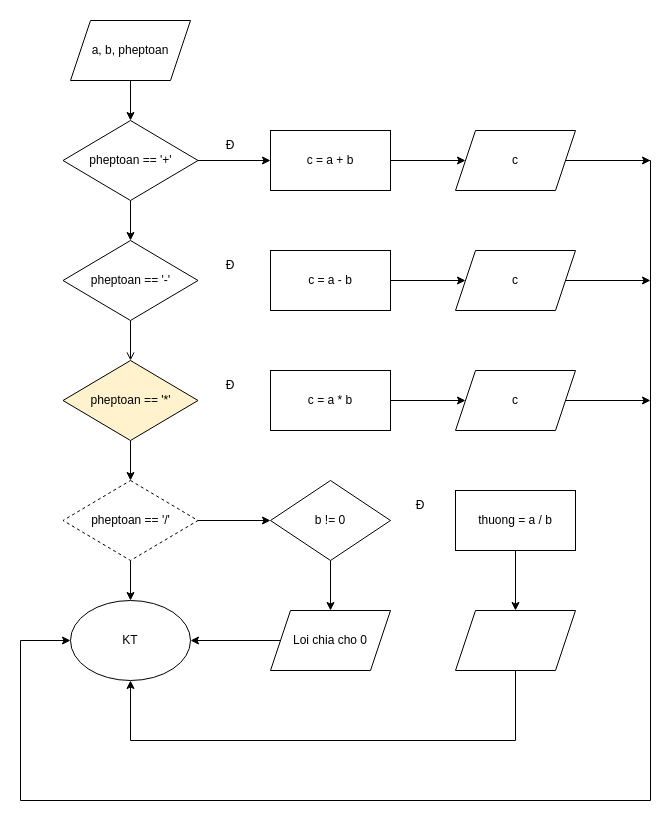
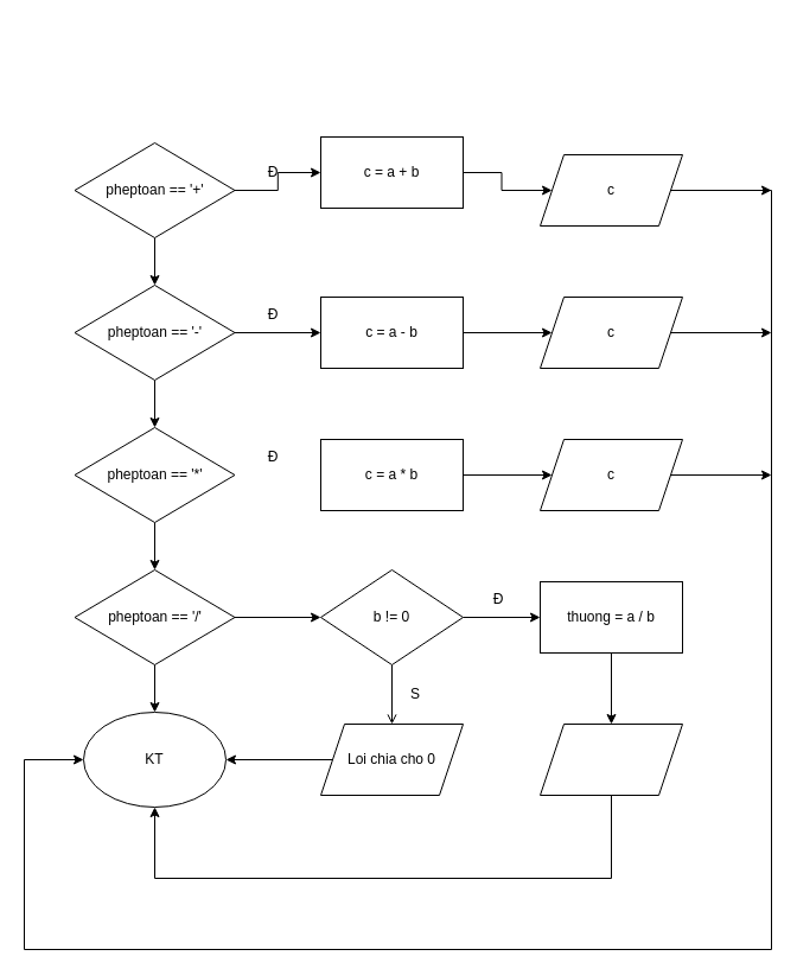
- <mxCell id="3" value="a, b, pheptoan" style="shape=parallelogram;perimeter=parallelogramPerimeter;whiteSpace=wrap;html=1;fixedSize=1;" vertex="1" parent="1"><mxGeometry x="70" y="20" width="120" height="60" as="geometry" /></mxCell>
- <mxCell id="2" style="edgeStyle=orthogonalEdgeStyle;rounded=0;orthogonalLoop=1;jettySize=auto;html=1;exitX=0.5;exitY=1;exitDx=0;exitDy=0;entryX=0.5;entryY=0;entryDx=0;entryDy=0;" edge="1" parent="1" source="3" target="6"><mxGeometry relative="1" as="geometry" /></mxCell>
- <mxCell id="16" value="c = a + b" style="rounded=0;whiteSpace=wrap;html=1;" vertex="1" parent="1"><mxGeometry x="270" y="130" width="120" height="60" as="geometry" /></mxCell>
+ <mxCell id="16" value="c = a + b" style="rounded=0;whiteSpace=wrap;html=1;" vertex="1" parent="1"><mxGeometry x="270" y="115" width="120" height="60" as="geometry" /></mxCell>
+ <mxCell id="8" style="edgeStyle=orthogonalEdgeStyle;rounded=0;orthogonalLoop=1;jettySize=auto;html=1;exitX=1;exitY=0.5;exitDx=0;exitDy=0;entryX=0;entryY=0.5;entryDx=0;entryDy=0;" edge="1" parent="1" source="9" target="18"><mxGeometry relative="1" as="geometry" /></mxCell>
- <mxCell id="7" style="edgeStyle=orthogonalEdgeStyle;rounded=0;orthogonalLoop=1;jettySize=auto;html=1;exitX=0.5;exitY=1;exitDx=0;exitDy=0;entryX=0.5;entryY=0;entryDx=0;entryDy=0;endArrow=open;" edge="1" parent="1" source="9" target="11"><mxGeometry relative="1" as="geometry" /></mxCell>
+ <mxCell id="7" style="edgeStyle=orthogonalEdgeStyle;rounded=0;orthogonalLoop=1;jettySize=auto;html=1;exitX=0.5;exitY=1;exitDx=0;exitDy=0;entryX=0.5;entryY=0;entryDx=0;entryDy=0;" edge="1" parent="1" source="9" target="11"><mxGeometry relative="1" as="geometry" /></mxCell>
- <mxCell id="11" value="pheptoan == '*'" style="rhombus;whiteSpace=wrap;html=1;fillColor=#fff2cc;" vertex="1" parent="1"><mxGeometry x="62.5" y="360" width="135" height="80" as="geometry" /></mxCell>
+ <mxCell id="11" value="pheptoan == '*'" style="rhombus;whiteSpace=wrap;html=1;" vertex="1" parent="1"><mxGeometry x="62.5" y="360" width="135" height="80" as="geometry" /></mxCell>
- <mxCell id="14" value="pheptoan == '/'" style="rhombus;whiteSpace=wrap;html=1;dashed=1;" vertex="1" parent="1"><mxGeometry x="62.5" y="480" width="135" height="80" as="geometry" /></mxCell>
+ <mxCell id="14" value="pheptoan == '/'" style="rhombus;whiteSpace=wrap;html=1;" vertex="1" parent="1"><mxGeometry x="62.5" y="480" width="135" height="80" as="geometry" /></mxCell>
+ <mxCell id="22" style="edgeStyle=orthogonalEdgeStyle;rounded=0;orthogonalLoop=1;jettySize=auto;html=1;exitX=1;exitY=0.5;exitDx=0;exitDy=0;entryX=0;entryY=0.5;entryDx=0;entryDy=0;" edge="1" parent="1" source="23" target="35"><mxGeometry relative="1" as="geometry" /></mxCell>
+ <mxCell id="42" value="S" style="text;html=1;align=center;verticalAlign=middle;whiteSpace=wrap;rounded=0;" vertex="1" parent="1"><mxGeometry x="320" y="570" width="60" height="30" as="geometry" /></mxCell>
- <mxCell id="21" style="edgeStyle=orthogonalEdgeStyle;rounded=0;orthogonalLoop=1;jettySize=auto;html=1;exitX=0.5;exitY=1;exitDx=0;exitDy=0;entryX=0.5;entryY=0;entryDx=0;entryDy=0;" edge="1" parent="1" source="23" target="33"><mxGeometry relative="1" as="geometry" /></mxCell>
+ <mxCell id="21" style="edgeStyle=orthogonalEdgeStyle;rounded=0;orthogonalLoop=1;jettySize=auto;html=1;exitX=0.5;exitY=1;exitDx=0;exitDy=0;entryX=0.5;entryY=0;entryDx=0;entryDy=0;endArrow=open;" edge="1" parent="1" source="23" target="33"><mxGeometry relative="1" as="geometry" /></mxCell>
